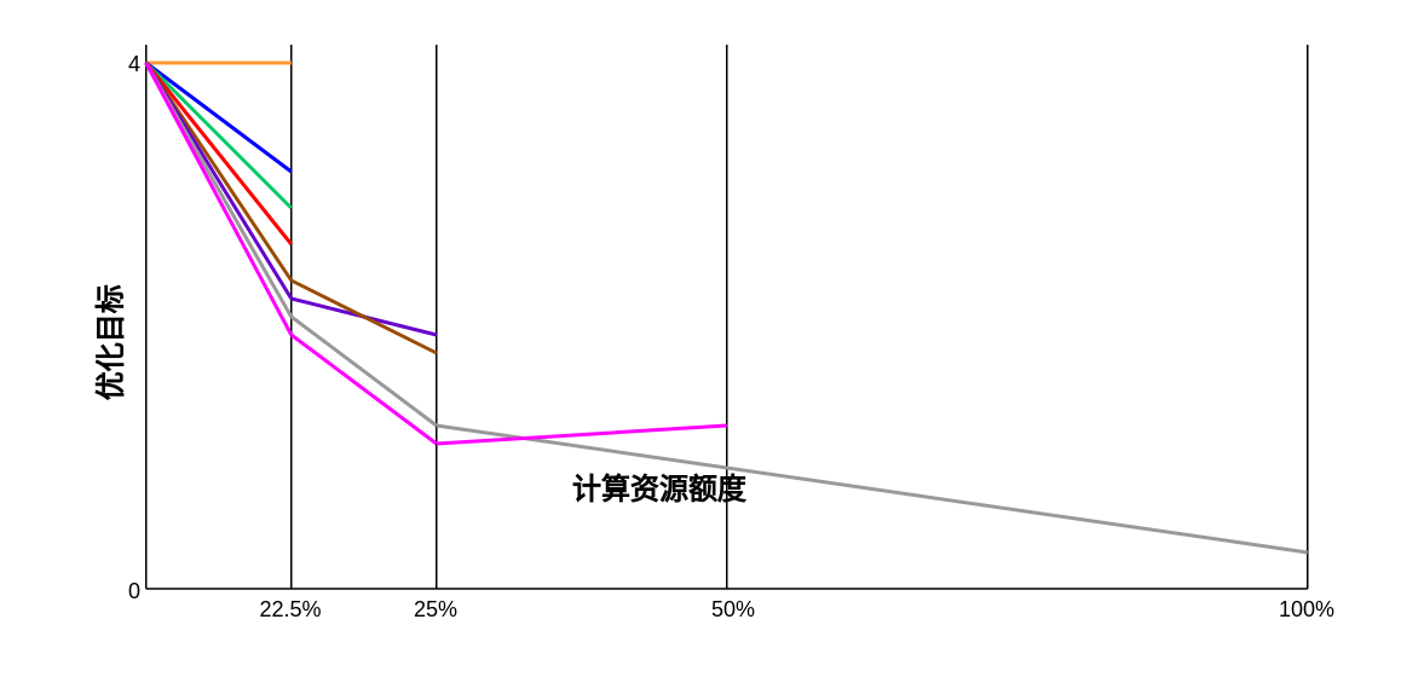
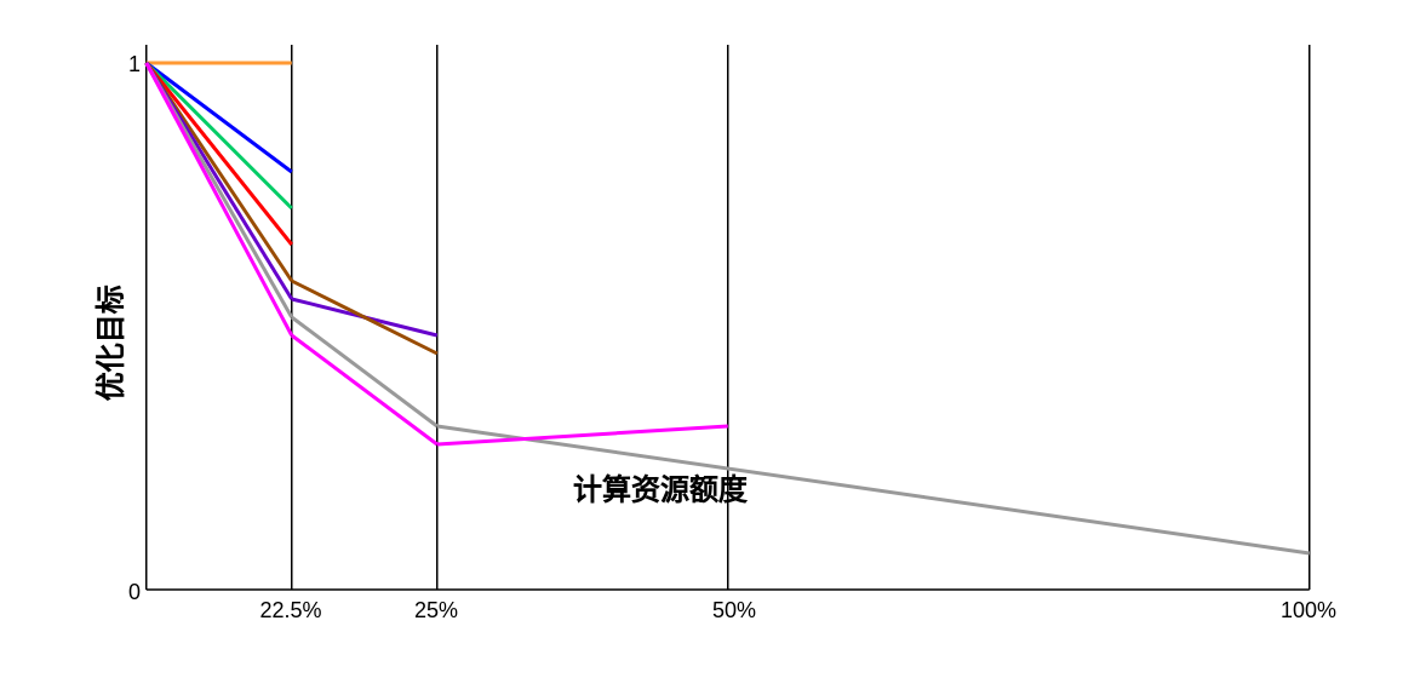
- <mxCell id="29" value="4" style="text;html=1;align=center;verticalAlign=middle;whiteSpace=wrap;rounded=0;" parent="1" vertex="1"><mxGeometry x="44" y="20" width="60" height="30" as="geometry" /></mxCell>
+ <mxCell id="29" value="1" style="text;html=1;align=center;verticalAlign=middle;whiteSpace=wrap;rounded=0;" parent="1" vertex="1"><mxGeometry x="44" y="20" width="60" height="30" as="geometry" /></mxCell>
